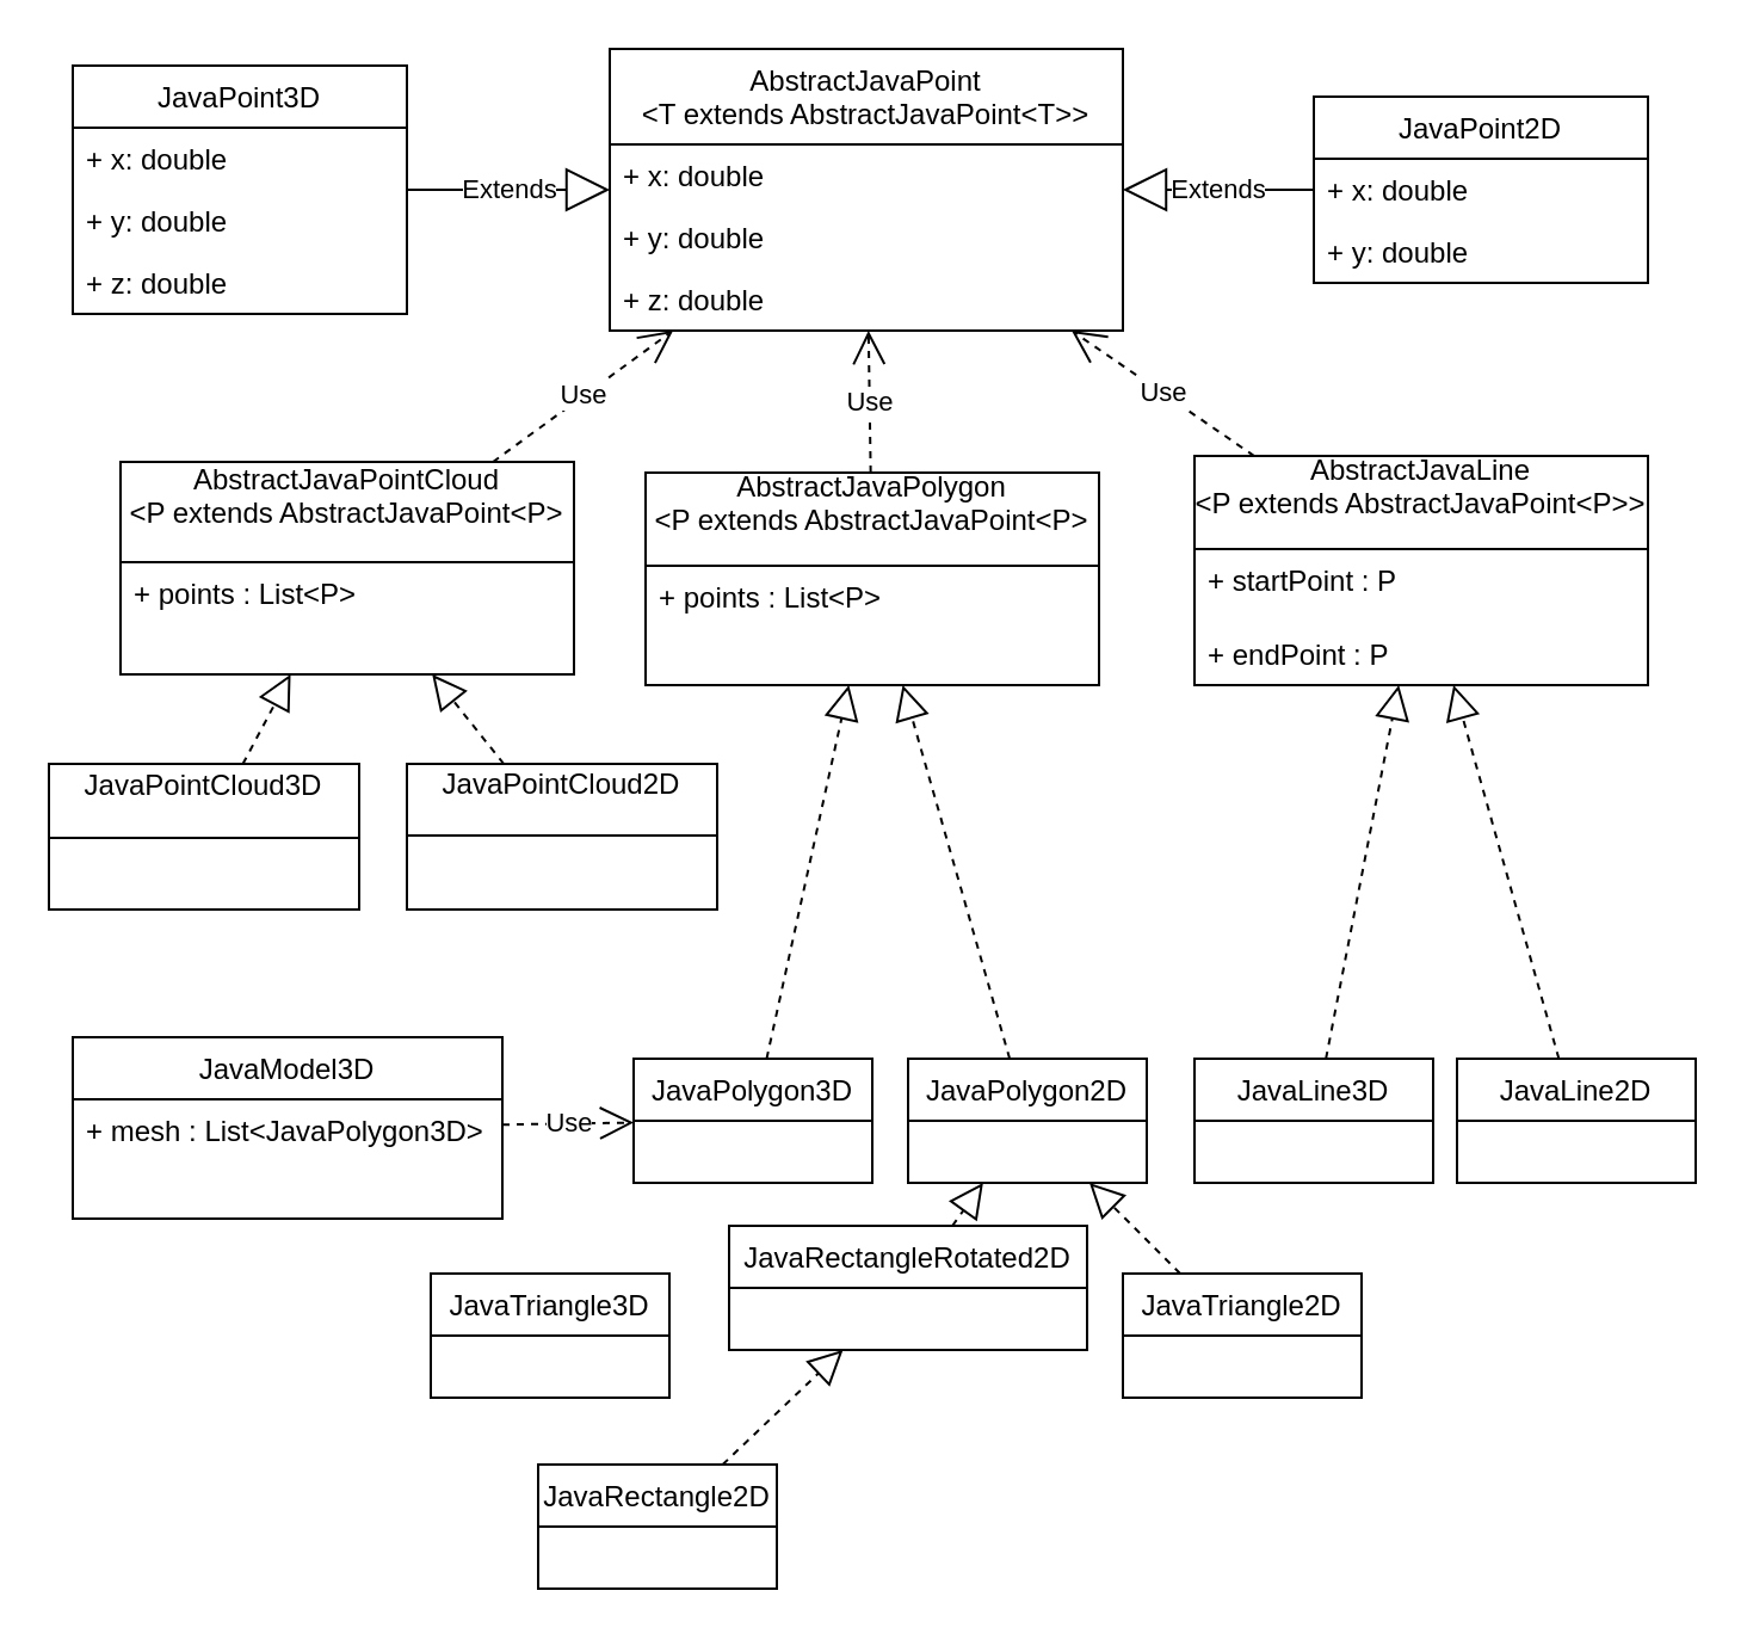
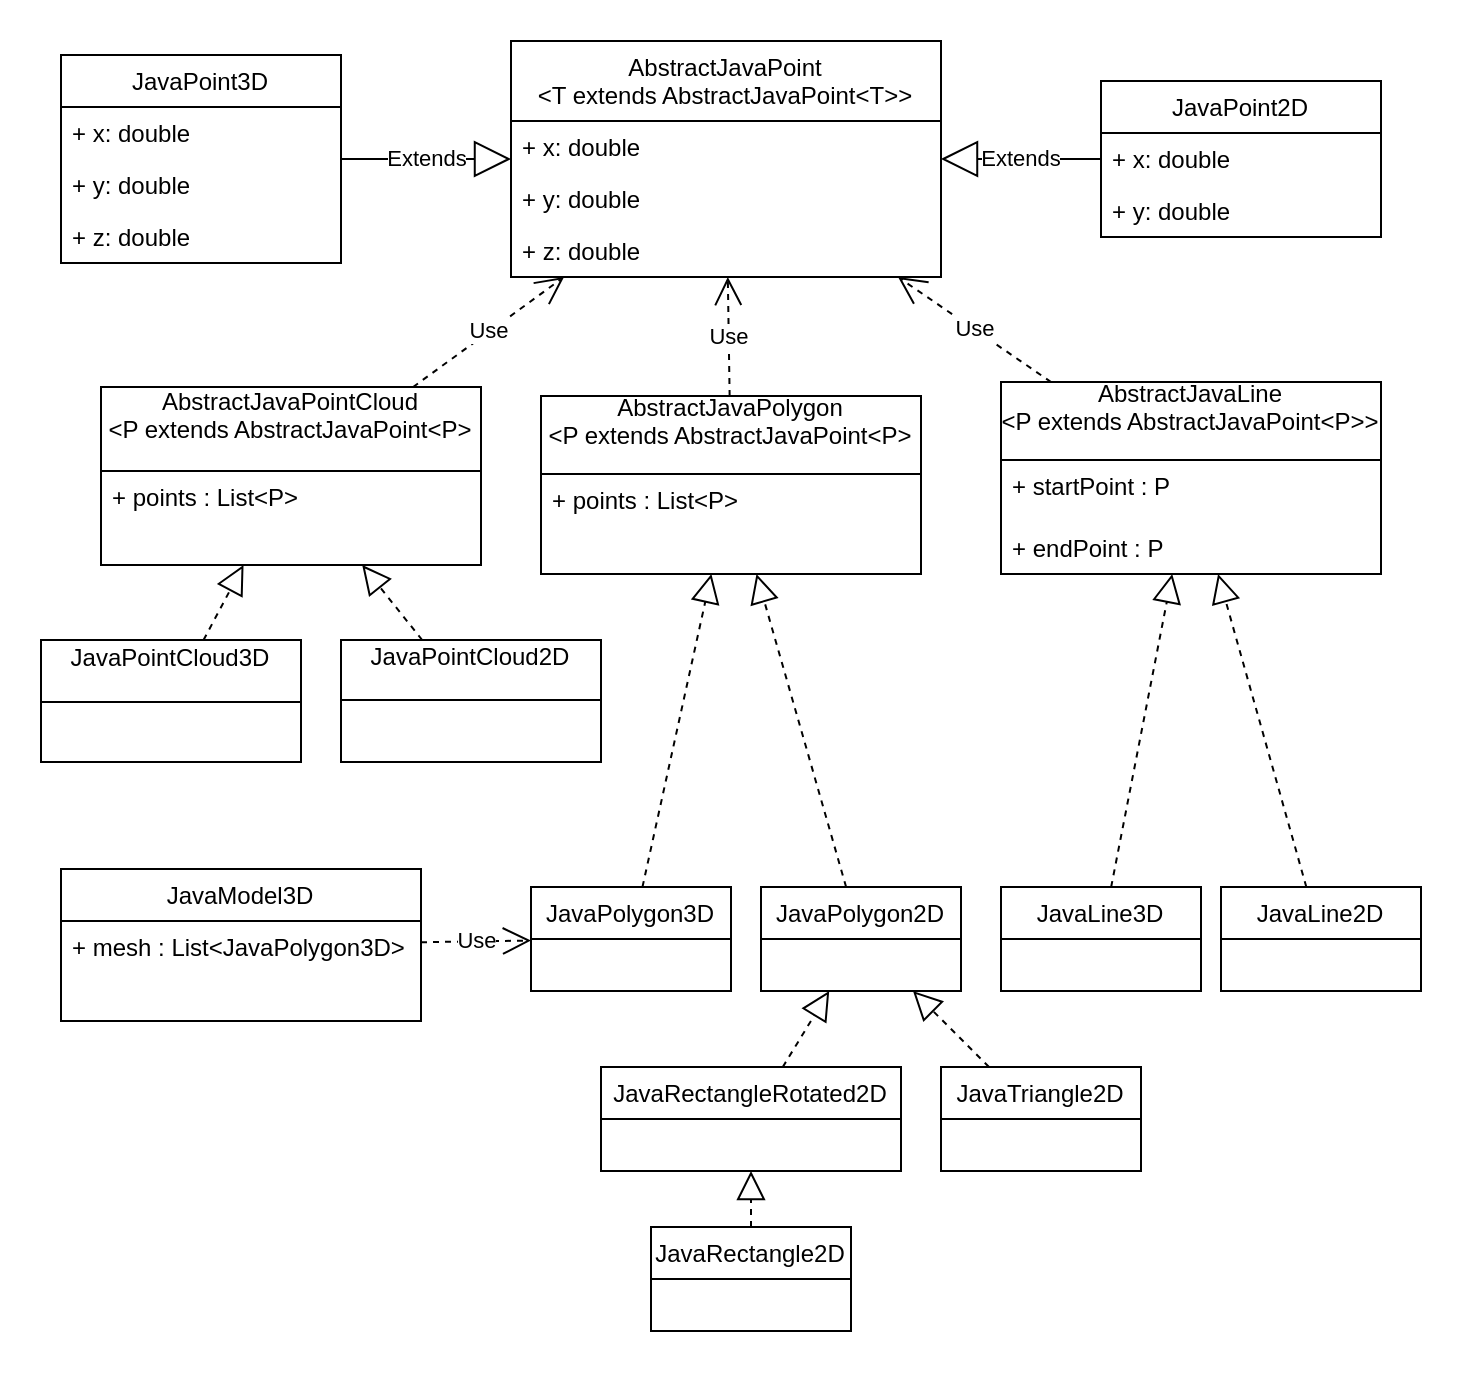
- <mxCell id="21" value="JavaRectangleRotated2D" style="swimlane;fontStyle=0;childLayout=stackLayout;horizontal=1;startSize=26;fillColor=none;horizontalStack=0;resizeParent=1;resizeParentMax=0;resizeLast=0;collapsible=1;marginBottom=0;" parent="1" vertex="1"><mxGeometry x="305" y="513" width="150" height="52" as="geometry" /></mxCell>
+ <mxCell id="21" value="JavaRectangleRotated2D" style="swimlane;fontStyle=0;childLayout=stackLayout;horizontal=1;startSize=26;fillColor=none;horizontalStack=0;resizeParent=1;resizeParentMax=0;resizeLast=0;collapsible=1;marginBottom=0;" parent="1" vertex="1"><mxGeometry x="300" y="533" width="150" height="52" as="geometry" /></mxCell>
- <mxCell id="10" value="JavaTriangle3D" style="swimlane;fontStyle=0;childLayout=stackLayout;horizontal=1;startSize=26;fillColor=none;horizontalStack=0;resizeParent=1;resizeParentMax=0;resizeLast=0;collapsible=1;marginBottom=0;" parent="1" vertex="1"><mxGeometry x="180" y="533" width="100" height="52" as="geometry" /></mxCell>
- <mxCell id="23" value="JavaRectangle2D" style="swimlane;fontStyle=0;childLayout=stackLayout;horizontal=1;startSize=26;fillColor=none;horizontalStack=0;resizeParent=1;resizeParentMax=0;resizeLast=0;collapsible=1;marginBottom=0;" parent="1" vertex="1"><mxGeometry x="225" y="613" width="100" height="52" as="geometry" /></mxCell>
+ <mxCell id="23" value="JavaRectangle2D" style="swimlane;fontStyle=0;childLayout=stackLayout;horizontal=1;startSize=26;fillColor=none;horizontalStack=0;resizeParent=1;resizeParentMax=0;resizeLast=0;collapsible=1;marginBottom=0;" parent="1" vertex="1"><mxGeometry x="325" y="613" width="100" height="52" as="geometry" /></mxCell>
